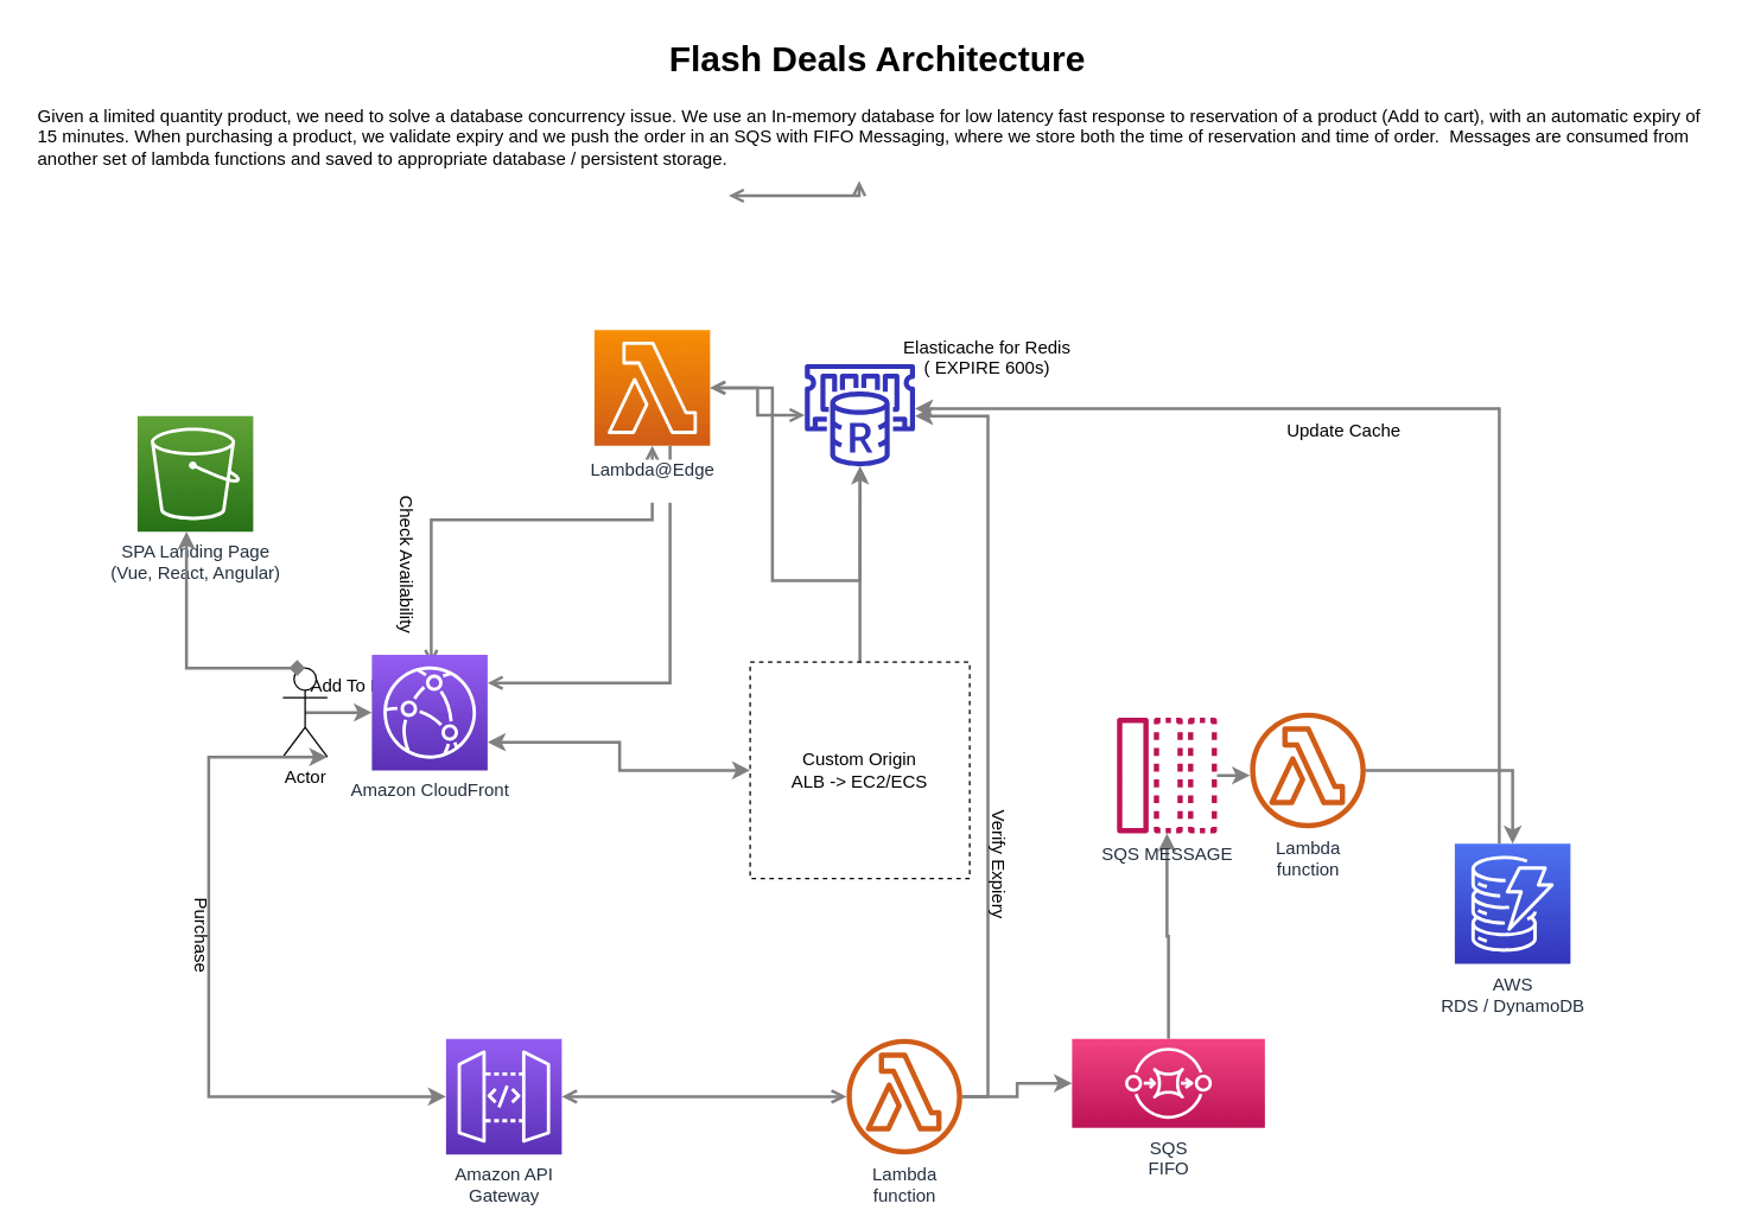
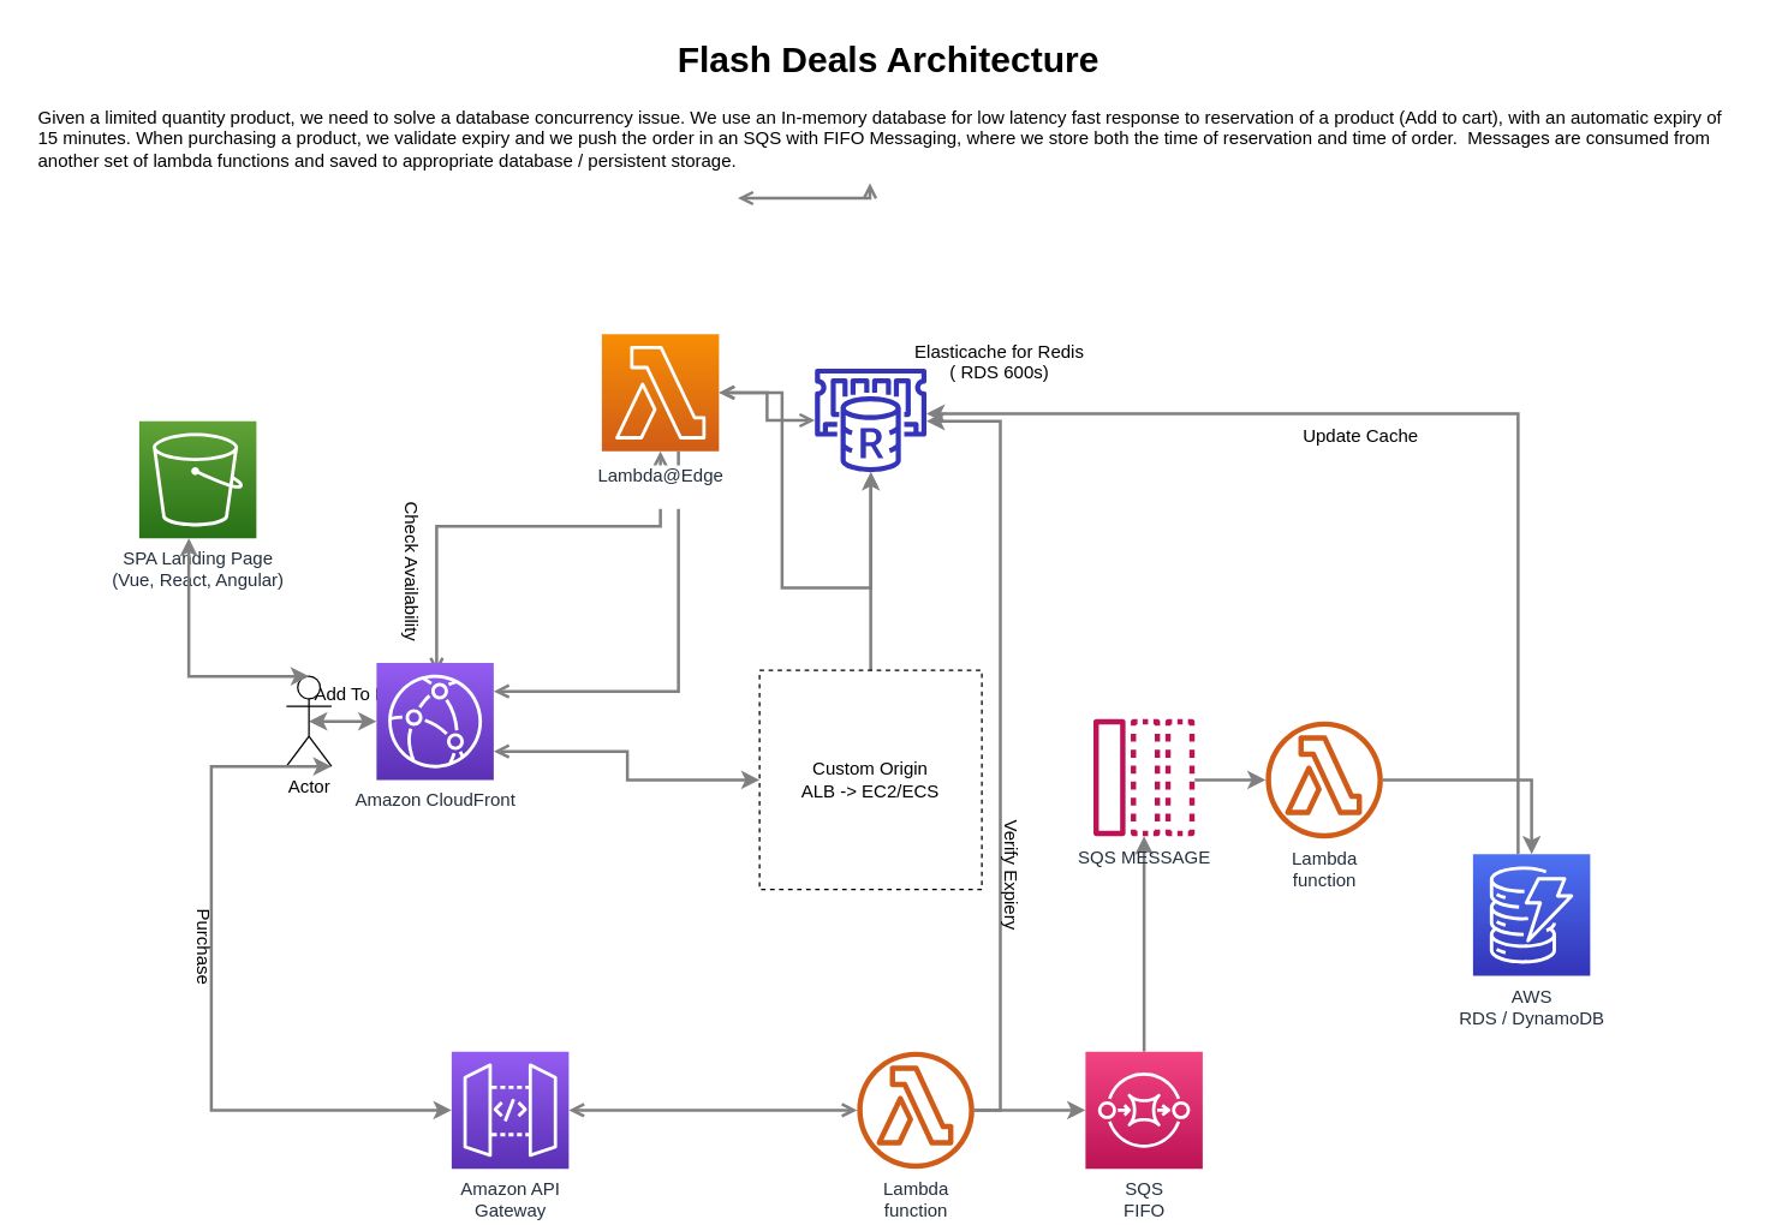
- <mxCell id="29" value="&lt;div&gt;Elasticache for Redis&lt;/div&gt;&lt;div&gt;( EXPIRE 600s)&lt;/div&gt;&lt;div&gt;&lt;br&gt;&lt;/div&gt;" style="text;html=1;strokeColor=none;fillColor=none;align=center;verticalAlign=middle;whiteSpace=wrap;rounded=0;" parent="26" vertex="1"><mxGeometry x="90" y="13" width="130" height="20" as="geometry" /></mxCell>
+ <mxCell id="29" value="&lt;div&gt;Elasticache for Redis&lt;/div&gt;&lt;div&gt;( RDS 600s)&lt;/div&gt;&lt;div&gt;&lt;br&gt;&lt;/div&gt;" style="text;html=1;strokeColor=none;fillColor=none;align=center;verticalAlign=middle;whiteSpace=wrap;rounded=0;" parent="26" vertex="1"><mxGeometry x="90" y="13" width="130" height="20" as="geometry" /></mxCell>
- <mxCell id="31" value="" style="edgeStyle=orthogonalEdgeStyle;rounded=0;orthogonalLoop=1;jettySize=auto;html=1;strokeColor=#808080;strokeWidth=2;startArrow=classic;startFill=1;entryX=0.5;entryY=0;entryDx=0;entryDy=0;entryPerimeter=0;endArrow=diamond;" edge="1" parent="1" source="30" target="24"><mxGeometry relative="1" as="geometry"><mxPoint x="90" y="479" as="targetPoint" /><Array as="points"><mxPoint x="125" y="293" /></Array><mxPoint x="240" y="400" as="sourcePoint" /></mxGeometry></mxCell>
+ <mxCell id="31" value="" style="edgeStyle=orthogonalEdgeStyle;rounded=0;orthogonalLoop=1;jettySize=auto;html=1;strokeColor=#808080;strokeWidth=2;startArrow=classic;startFill=1;entryX=0.5;entryY=0;entryDx=0;entryDy=0;entryPerimeter=0;" edge="1" parent="1" source="30" target="24"><mxGeometry relative="1" as="geometry"><mxPoint x="90" y="479" as="targetPoint" /><Array as="points"><mxPoint x="125" y="293" /></Array><mxPoint x="240" y="400" as="sourcePoint" /></mxGeometry></mxCell>
- <mxCell id="10" value="" style="edgeStyle=orthogonalEdgeStyle;rounded=0;orthogonalLoop=1;jettySize=auto;html=1;strokeColor=#808080;strokeWidth=2;startArrow=classic;startFill=1;entryX=0.5;entryY=0.5;entryDx=0;entryDy=0;entryPerimeter=0;endArrow=none;" parent="1" source="12" target="24" edge="1"><mxGeometry relative="1" as="geometry"><mxPoint x="170" y="500" as="targetPoint" /><Array as="points" /></mxGeometry></mxCell>
+ <mxCell id="10" value="" style="edgeStyle=orthogonalEdgeStyle;rounded=0;orthogonalLoop=1;jettySize=auto;html=1;strokeColor=#808080;strokeWidth=2;startArrow=classic;startFill=1;entryX=0.5;entryY=0.5;entryDx=0;entryDy=0;entryPerimeter=0;" parent="1" source="12" target="24" edge="1"><mxGeometry relative="1" as="geometry"><mxPoint x="170" y="500" as="targetPoint" /><Array as="points" /></mxGeometry></mxCell>
- <mxCell id="41" style="edgeStyle=orthogonalEdgeStyle;rounded=0;orthogonalLoop=1;jettySize=auto;html=1;strokeColor=#808080;startArrow=classic;startFill=1;strokeWidth=2;" edge="1" parent="1" source="42" target="12"><mxGeometry relative="1" as="geometry"><Array as="points"><mxPoint x="417" y="519" /><mxPoint x="417" y="500" /></Array></mxGeometry></mxCell>
+ <mxCell id="41" style="edgeStyle=orthogonalEdgeStyle;rounded=0;orthogonalLoop=1;jettySize=auto;html=1;strokeColor=#808080;startArrow=classic;startFill=1;strokeWidth=2;endArrow=open;" edge="1" parent="1" source="42" target="12"><mxGeometry relative="1" as="geometry"><Array as="points"><mxPoint x="417" y="519" /><mxPoint x="417" y="500" /></Array></mxGeometry></mxCell>
- <mxCell id="19" value="SQS MESSAGE" style="outlineConnect=0;fontColor=#232F3E;gradientColor=none;fillColor=#BC1356;strokeColor=none;dashed=0;verticalLabelPosition=bottom;verticalAlign=top;align=center;html=1;fontSize=12;fontStyle=0;aspect=fixed;pointerEvents=1;shape=mxgraph.aws4.message;" parent="1" vertex="1"><mxGeometry x="748" y="483.5" width="76" height="78" as="geometry" /></mxCell>
+ <mxCell id="19" value="SQS MESSAGE" style="outlineConnect=0;fontColor=#232F3E;gradientColor=none;fillColor=#BC1356;strokeColor=none;dashed=0;verticalLabelPosition=bottom;verticalAlign=top;align=center;html=1;fontSize=12;fontStyle=0;aspect=fixed;pointerEvents=1;shape=mxgraph.aws4.message;" parent="1" vertex="1"><mxGeometry x="723" y="478.5" width="76" height="78" as="geometry" /></mxCell>
- <mxCell id="17" value="&lt;div&gt;SQS&lt;/div&gt;&lt;div&gt;FIFO&lt;br&gt;&lt;/div&gt;" style="outlineConnect=0;fontColor=#232F3E;gradientColor=#F34482;gradientDirection=north;fillColor=#BC1356;strokeColor=#ffffff;dashed=0;verticalLabelPosition=bottom;verticalAlign=top;align=center;html=1;fontSize=12;fontStyle=0;aspect=fixed;shape=mxgraph.aws4.resourceIcon;resIcon=mxgraph.aws4.sqs;" parent="1" vertex="1"><mxGeometry x="722" y="700" width="130" height="60" as="geometry" /></mxCell>
+ <mxCell id="17" value="&lt;div&gt;SQS&lt;/div&gt;&lt;div&gt;FIFO&lt;br&gt;&lt;/div&gt;" style="outlineConnect=0;fontColor=#232F3E;gradientColor=#F34482;gradientDirection=north;fillColor=#BC1356;strokeColor=#ffffff;dashed=0;verticalLabelPosition=bottom;verticalAlign=top;align=center;html=1;fontSize=12;fontStyle=0;aspect=fixed;shape=mxgraph.aws4.resourceIcon;resIcon=mxgraph.aws4.sqs;" parent="1" vertex="1"><mxGeometry x="722" y="700" width="78" height="78" as="geometry" /></mxCell>
